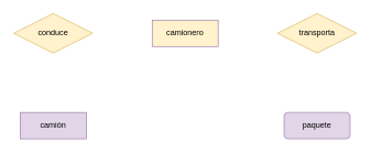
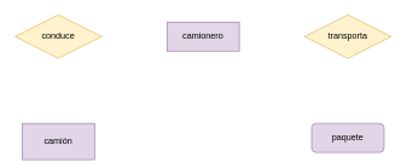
- <mxCell id="2" value="camionero" style="whiteSpace=wrap;html=1;align=center;fillColor=#fff2cc;strokeColor=#9673a6;" vertex="1" parent="1"><mxGeometry x="230" y="30" width="100" height="40" as="geometry" /></mxCell>
+ <mxCell id="2" value="camionero" style="whiteSpace=wrap;html=1;align=center;fillColor=#e1d5e7;strokeColor=#9673a6;" vertex="1" parent="1"><mxGeometry x="230" y="30" width="100" height="40" as="geometry" /></mxCell>
- <mxCell id="3" value="&lt;div&gt;camión&lt;/div&gt;" style="whiteSpace=wrap;html=1;align=center;fillColor=#e1d5e7;strokeColor=#9673a6;" vertex="1" parent="1"><mxGeometry x="30" y="170" width="100" height="40" as="geometry" /></mxCell>
+ <mxCell id="3" value="&lt;div&gt;camión&lt;/div&gt;" style="whiteSpace=wrap;html=1;align=center;fillColor=#e1d5e7;strokeColor=#9673a6;" vertex="1" parent="1"><mxGeometry x="30" y="170" width="100" height="50" as="geometry" /></mxCell>
